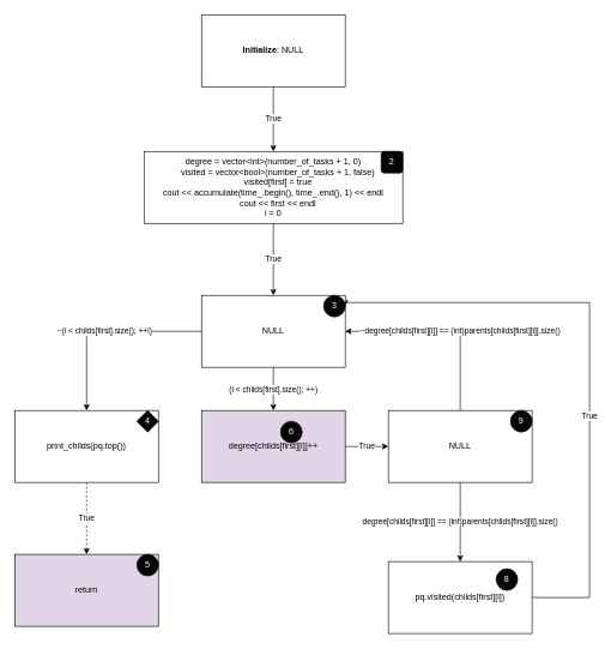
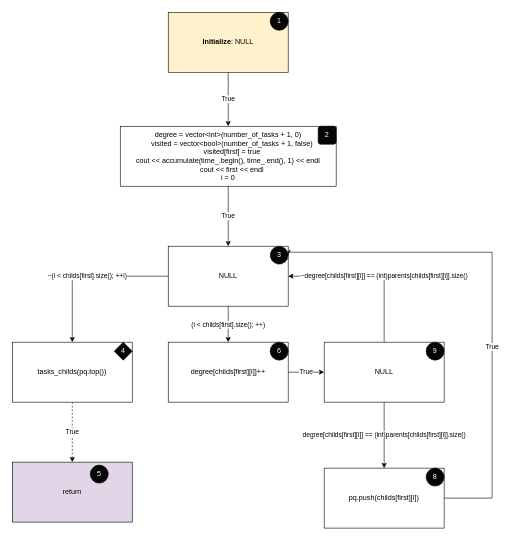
+ <mxCell id="18" value="1" style="ellipse;whiteSpace=wrap;html=1;fillColor=#050505;fontColor=#FFFFFF;" parent="1" vertex="1"><mxGeometry x="450" y="20" width="30" height="30" as="geometry" /></mxCell>
- <mxCell id="3" value="&lt;b&gt;Initialize&lt;/b&gt;: NULL" style="rounded=0;whiteSpace=wrap;html=1;" parent="1" vertex="1"><mxGeometry x="280" y="20" width="200" height="100" as="geometry" /></mxCell>
+ <mxCell id="3" value="&lt;b&gt;Initialize&lt;/b&gt;: NULL" style="rounded=0;whiteSpace=wrap;html=1;fillColor=#fff2cc;" parent="1" vertex="1"><mxGeometry x="280" y="20" width="200" height="100" as="geometry" /></mxCell>
- <mxCell id="20" value="3" style="ellipse;whiteSpace=wrap;html=1;fillColor=#050505;fontColor=#FFFFFF;" parent="1" vertex="1"><mxGeometry x="450" y="410" width="30" height="30" as="geometry" /></mxCell>
+ <mxCell id="20" value="3" style="ellipse;whiteSpace=wrap;html=1;fillColor=#050505;fontColor=#FFFFFF;dashed=1;" parent="1" vertex="1"><mxGeometry x="450" y="410" width="30" height="30" as="geometry" /></mxCell>
- <mxCell id="26" value="6" style="ellipse;whiteSpace=wrap;html=1;fillColor=#050505;fontColor=#FFFFFF;" parent="1" vertex="1"><mxGeometry x="390" y="585" width="30" height="30" as="geometry" /></mxCell>
+ <mxCell id="26" value="6" style="ellipse;whiteSpace=wrap;html=1;fillColor=#050505;fontColor=#FFFFFF;" parent="1" vertex="1"><mxGeometry x="450" y="570" width="30" height="30" as="geometry" /></mxCell>
- <mxCell id="13" value="print_childs(pq.top())" style="rounded=0;whiteSpace=wrap;html=1;" parent="1" vertex="1"><mxGeometry x="20" y="570" width="200" height="100" as="geometry" /></mxCell>
+ <mxCell id="13" value="tasks_childs(pq.top())" style="rounded=0;whiteSpace=wrap;html=1;" parent="1" vertex="1"><mxGeometry x="20" y="570" width="200" height="100" as="geometry" /></mxCell>
- <mxCell id="25" value="degree[childs[first][i]]++" style="rounded=0;whiteSpace=wrap;html=1;fillColor=#e1d5e7;" vertex="1" parent="1"><mxGeometry x="280" y="570" width="200" height="100" as="geometry" /></mxCell>
+ <mxCell id="25" value="degree[childs[first][i]]++" style="rounded=0;whiteSpace=wrap;html=1;" vertex="1" parent="1"><mxGeometry x="280" y="570" width="200" height="100" as="geometry" /></mxCell>
- <mxCell id="22" value="5" style="ellipse;whiteSpace=wrap;html=1;fillColor=#050505;fontColor=#FFFFFF;" parent="1" vertex="1"><mxGeometry x="190" y="770" width="30" height="30" as="geometry" /></mxCell>
+ <mxCell id="22" value="5" style="ellipse;whiteSpace=wrap;html=1;fillColor=#050505;fontColor=#FFFFFF;" parent="1" vertex="1"><mxGeometry x="150" y="775" width="30" height="30" as="geometry" /></mxCell>
- <mxCell id="27" value="8" style="ellipse;whiteSpace=wrap;html=1;fillColor=#050505;fontColor=#FFFFFF;" vertex="1" parent="1"><mxGeometry x="690" y="790" width="30" height="30" as="geometry" /></mxCell>
+ <mxCell id="27" value="8" style="ellipse;whiteSpace=wrap;html=1;fillColor=#050505;fontColor=#FFFFFF;" vertex="1" parent="1"><mxGeometry x="710" y="780" width="30" height="30" as="geometry" /></mxCell>
- <mxCell id="16" value="pq.visited(childs[first][i])" style="rounded=0;whiteSpace=wrap;html=1;" parent="1" vertex="1"><mxGeometry x="540" y="780" width="200" height="100" as="geometry" /></mxCell>
+ <mxCell id="16" value="pq.push(childs[first][i])" style="rounded=0;whiteSpace=wrap;html=1;" parent="1" vertex="1"><mxGeometry x="540" y="780" width="200" height="100" as="geometry" /></mxCell>
